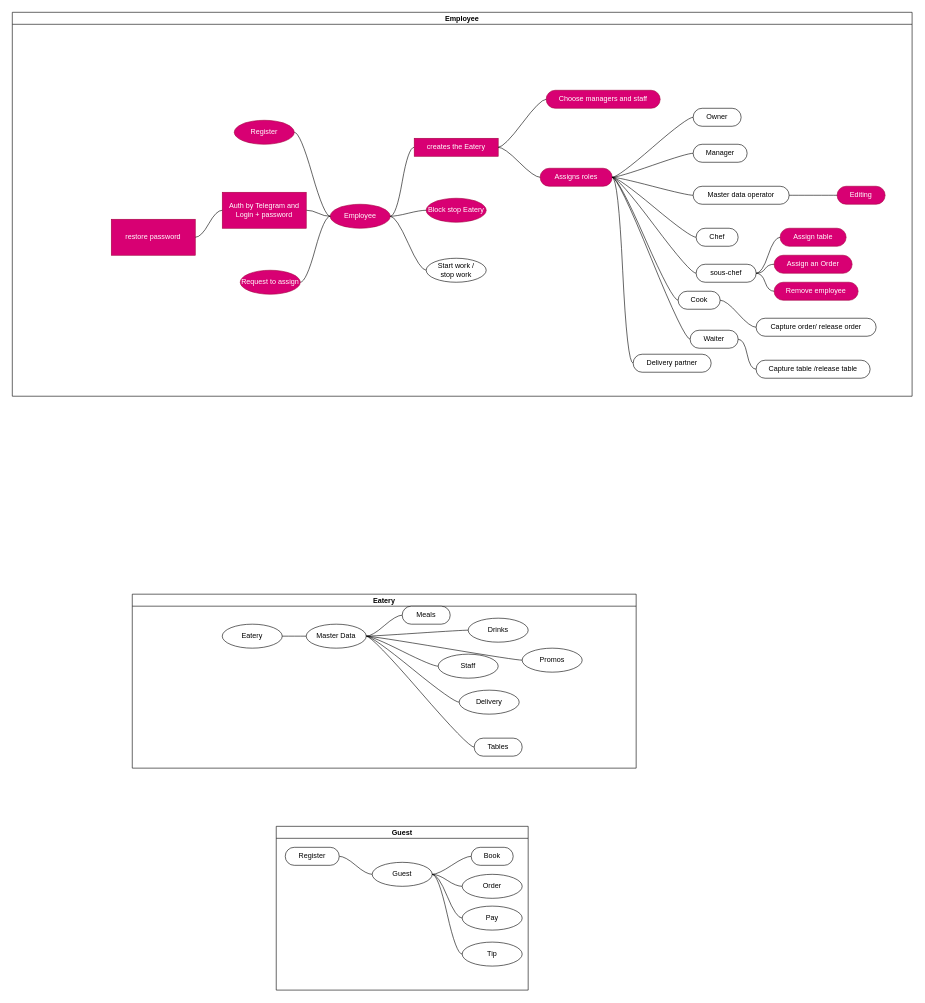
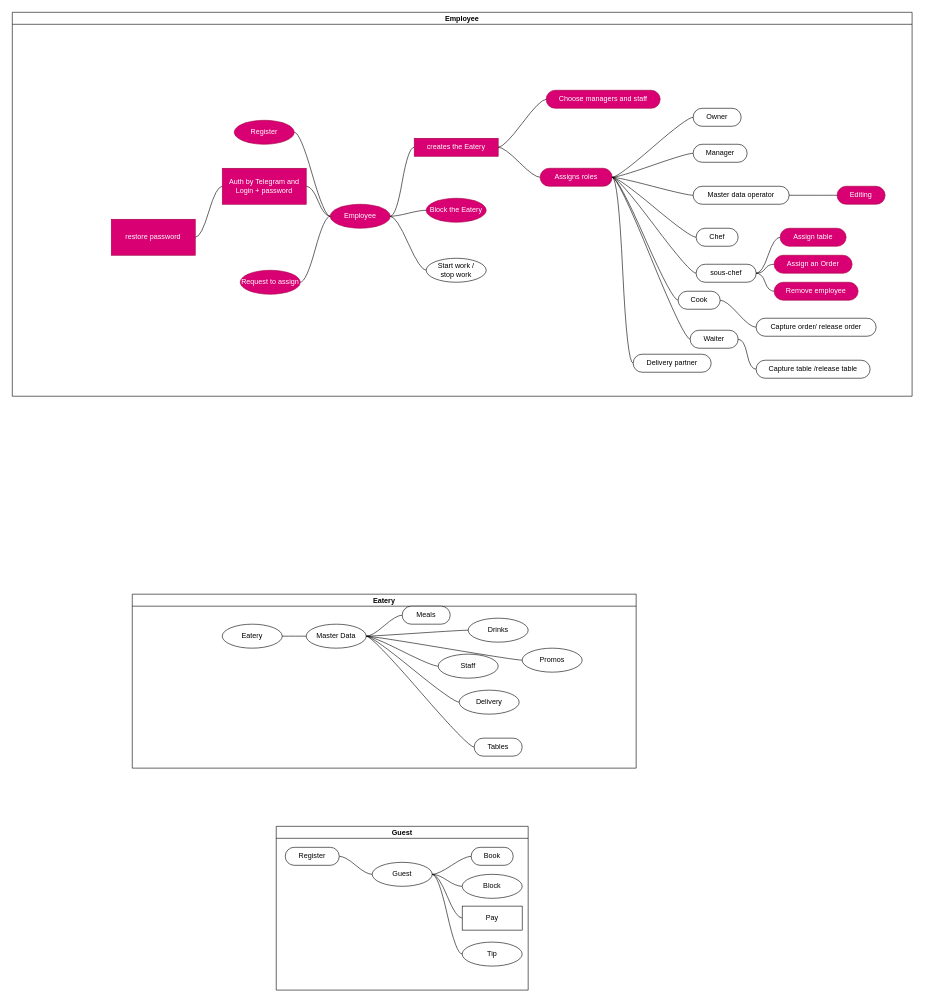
- <mxCell id="9" value="Auth by Telegram and Login + password" style="whiteSpace=wrap;html=1;align=center;treeFolding=1;treeMoving=1;newEdgeStyle={&quot;edgeStyle&quot;:&quot;entityRelationEdgeStyle&quot;,&quot;startArrow&quot;:&quot;none&quot;,&quot;endArrow&quot;:&quot;none&quot;,&quot;segment&quot;:10,&quot;curved&quot;:1,&quot;sourcePerimeterSpacing&quot;:0,&quot;targetPerimeterSpacing&quot;:0};fillColor=#d80073;fontColor=#ffffff;strokeColor=#A50040;" vertex="1" parent="2"><mxGeometry x="350" y="300" width="140" height="60" as="geometry" /></mxCell>
+ <mxCell id="9" value="Auth by Telegram and Login + password" style="whiteSpace=wrap;html=1;align=center;treeFolding=1;treeMoving=1;newEdgeStyle={&quot;edgeStyle&quot;:&quot;entityRelationEdgeStyle&quot;,&quot;startArrow&quot;:&quot;none&quot;,&quot;endArrow&quot;:&quot;none&quot;,&quot;segment&quot;:10,&quot;curved&quot;:1,&quot;sourcePerimeterSpacing&quot;:0,&quot;targetPerimeterSpacing&quot;:0};fillColor=#d80073;fontColor=#ffffff;strokeColor=#A50040;" vertex="1" parent="2"><mxGeometry x="350" y="260" width="140" height="60" as="geometry" /></mxCell>
- <mxCell id="12" value="Block stop Eatery" style="ellipse;whiteSpace=wrap;html=1;align=center;treeFolding=1;treeMoving=1;newEdgeStyle={&quot;edgeStyle&quot;:&quot;entityRelationEdgeStyle&quot;,&quot;startArrow&quot;:&quot;none&quot;,&quot;endArrow&quot;:&quot;none&quot;,&quot;segment&quot;:10,&quot;curved&quot;:1,&quot;sourcePerimeterSpacing&quot;:0,&quot;targetPerimeterSpacing&quot;:0};fillColor=#d80073;fontColor=#ffffff;strokeColor=#A50040;" vertex="1" parent="2"><mxGeometry x="690" y="310" width="100" height="40" as="geometry" /></mxCell>
+ <mxCell id="12" value="Block the Eatery" style="ellipse;whiteSpace=wrap;html=1;align=center;treeFolding=1;treeMoving=1;newEdgeStyle={&quot;edgeStyle&quot;:&quot;entityRelationEdgeStyle&quot;,&quot;startArrow&quot;:&quot;none&quot;,&quot;endArrow&quot;:&quot;none&quot;,&quot;segment&quot;:10,&quot;curved&quot;:1,&quot;sourcePerimeterSpacing&quot;:0,&quot;targetPerimeterSpacing&quot;:0};fillColor=#d80073;fontColor=#ffffff;strokeColor=#A50040;" vertex="1" parent="2"><mxGeometry x="690" y="310" width="100" height="40" as="geometry" /></mxCell>
- <mxCell id="73" value="Order" style="ellipse;whiteSpace=wrap;html=1;align=center;treeFolding=1;treeMoving=1;newEdgeStyle={&quot;edgeStyle&quot;:&quot;entityRelationEdgeStyle&quot;,&quot;startArrow&quot;:&quot;none&quot;,&quot;endArrow&quot;:&quot;none&quot;,&quot;segment&quot;:10,&quot;curved&quot;:1,&quot;sourcePerimeterSpacing&quot;:0,&quot;targetPerimeterSpacing&quot;:0};" vertex="1" parent="66"><mxGeometry x="310" y="80" width="100" height="40" as="geometry" /></mxCell>
+ <mxCell id="73" value="Block" style="ellipse;whiteSpace=wrap;html=1;align=center;treeFolding=1;treeMoving=1;newEdgeStyle={&quot;edgeStyle&quot;:&quot;entityRelationEdgeStyle&quot;,&quot;startArrow&quot;:&quot;none&quot;,&quot;endArrow&quot;:&quot;none&quot;,&quot;segment&quot;:10,&quot;curved&quot;:1,&quot;sourcePerimeterSpacing&quot;:0,&quot;targetPerimeterSpacing&quot;:0};" vertex="1" parent="66"><mxGeometry x="310" y="80" width="100" height="40" as="geometry" /></mxCell>
- <mxCell id="75" value="Pay" style="ellipse;whiteSpace=wrap;html=1;align=center;treeFolding=1;treeMoving=1;newEdgeStyle={&quot;edgeStyle&quot;:&quot;entityRelationEdgeStyle&quot;,&quot;startArrow&quot;:&quot;none&quot;,&quot;endArrow&quot;:&quot;none&quot;,&quot;segment&quot;:10,&quot;curved&quot;:1,&quot;sourcePerimeterSpacing&quot;:0,&quot;targetPerimeterSpacing&quot;:0};" vertex="1" parent="66"><mxGeometry x="310" y="133" width="100" height="40" as="geometry" /></mxCell>
+ <mxCell id="75" value="Pay" style="whiteSpace=wrap;html=1;align=center;treeFolding=1;treeMoving=1;newEdgeStyle={&quot;edgeStyle&quot;:&quot;entityRelationEdgeStyle&quot;,&quot;startArrow&quot;:&quot;none&quot;,&quot;endArrow&quot;:&quot;none&quot;,&quot;segment&quot;:10,&quot;curved&quot;:1,&quot;sourcePerimeterSpacing&quot;:0,&quot;targetPerimeterSpacing&quot;:0};rounded=0;" vertex="1" parent="66"><mxGeometry x="310" y="133" width="100" height="40" as="geometry" /></mxCell>
